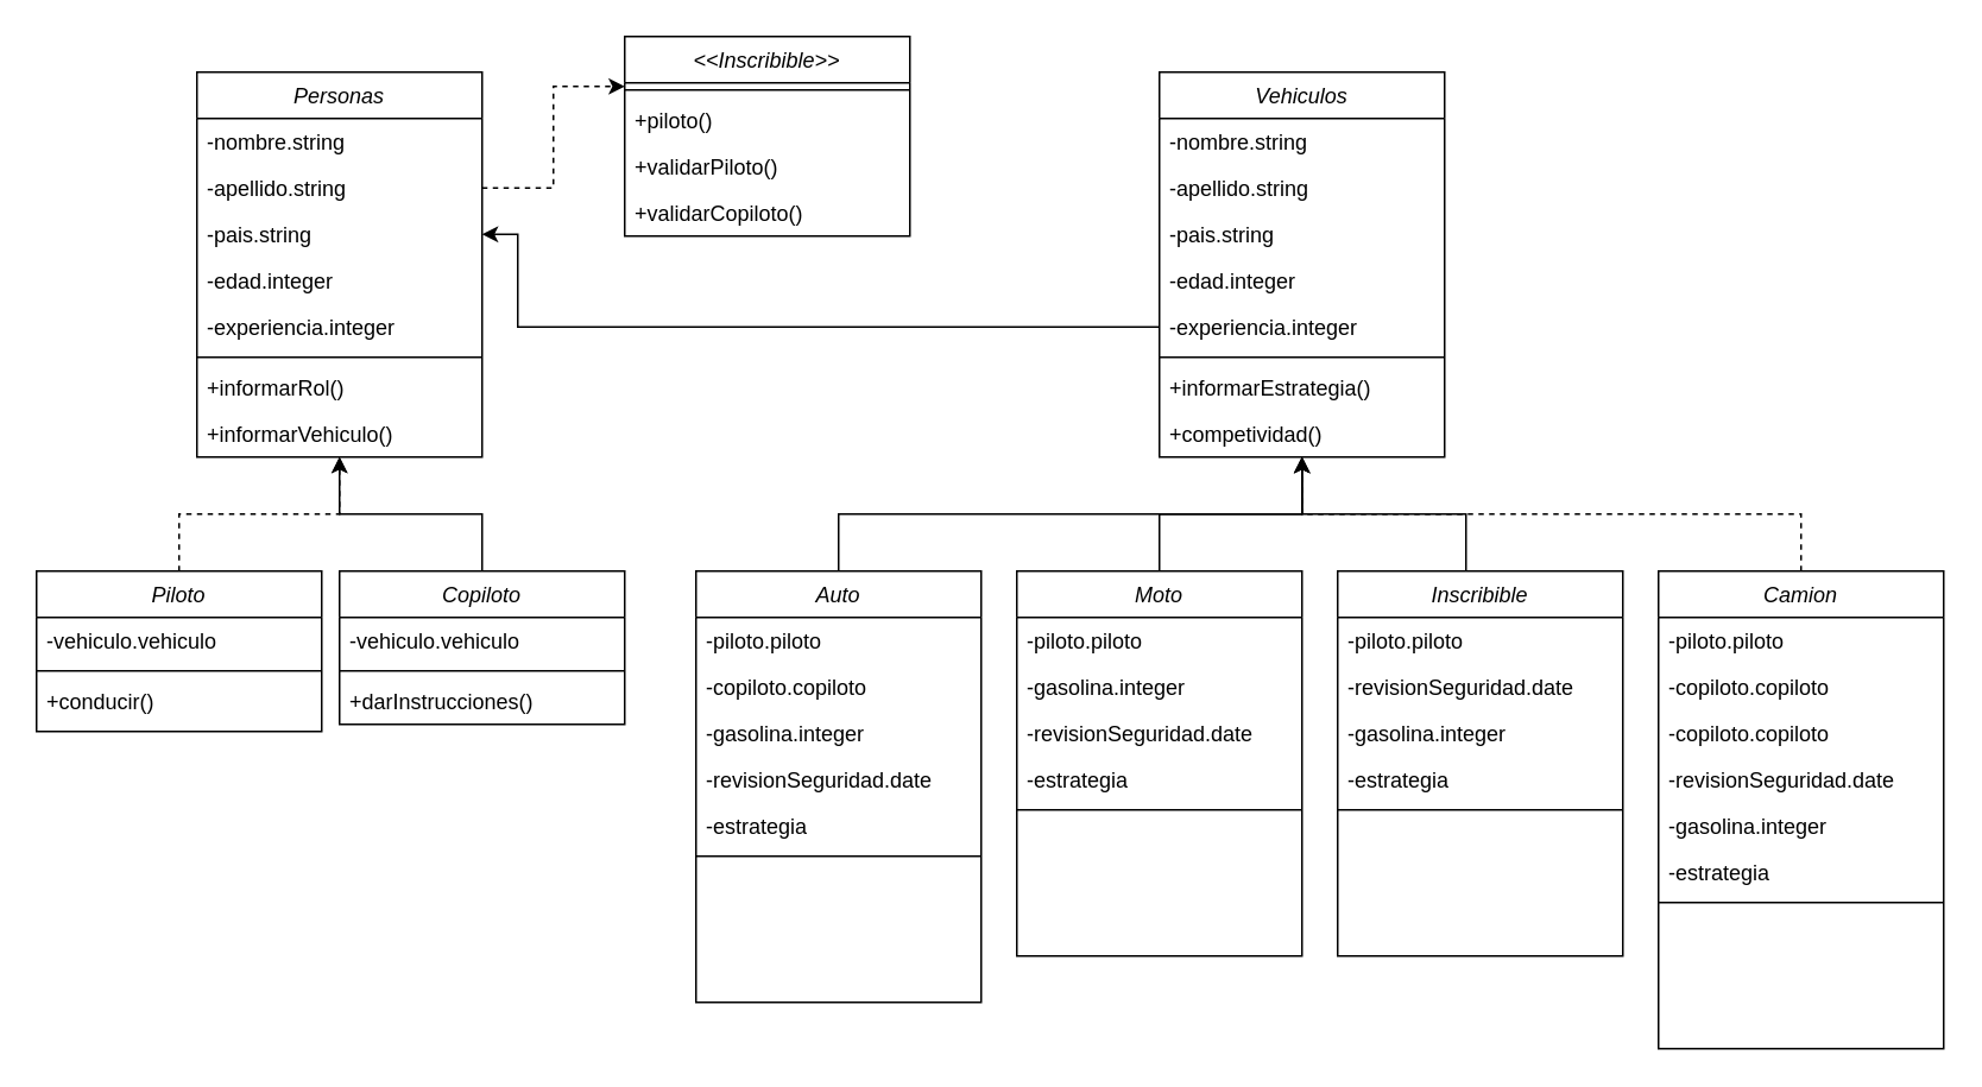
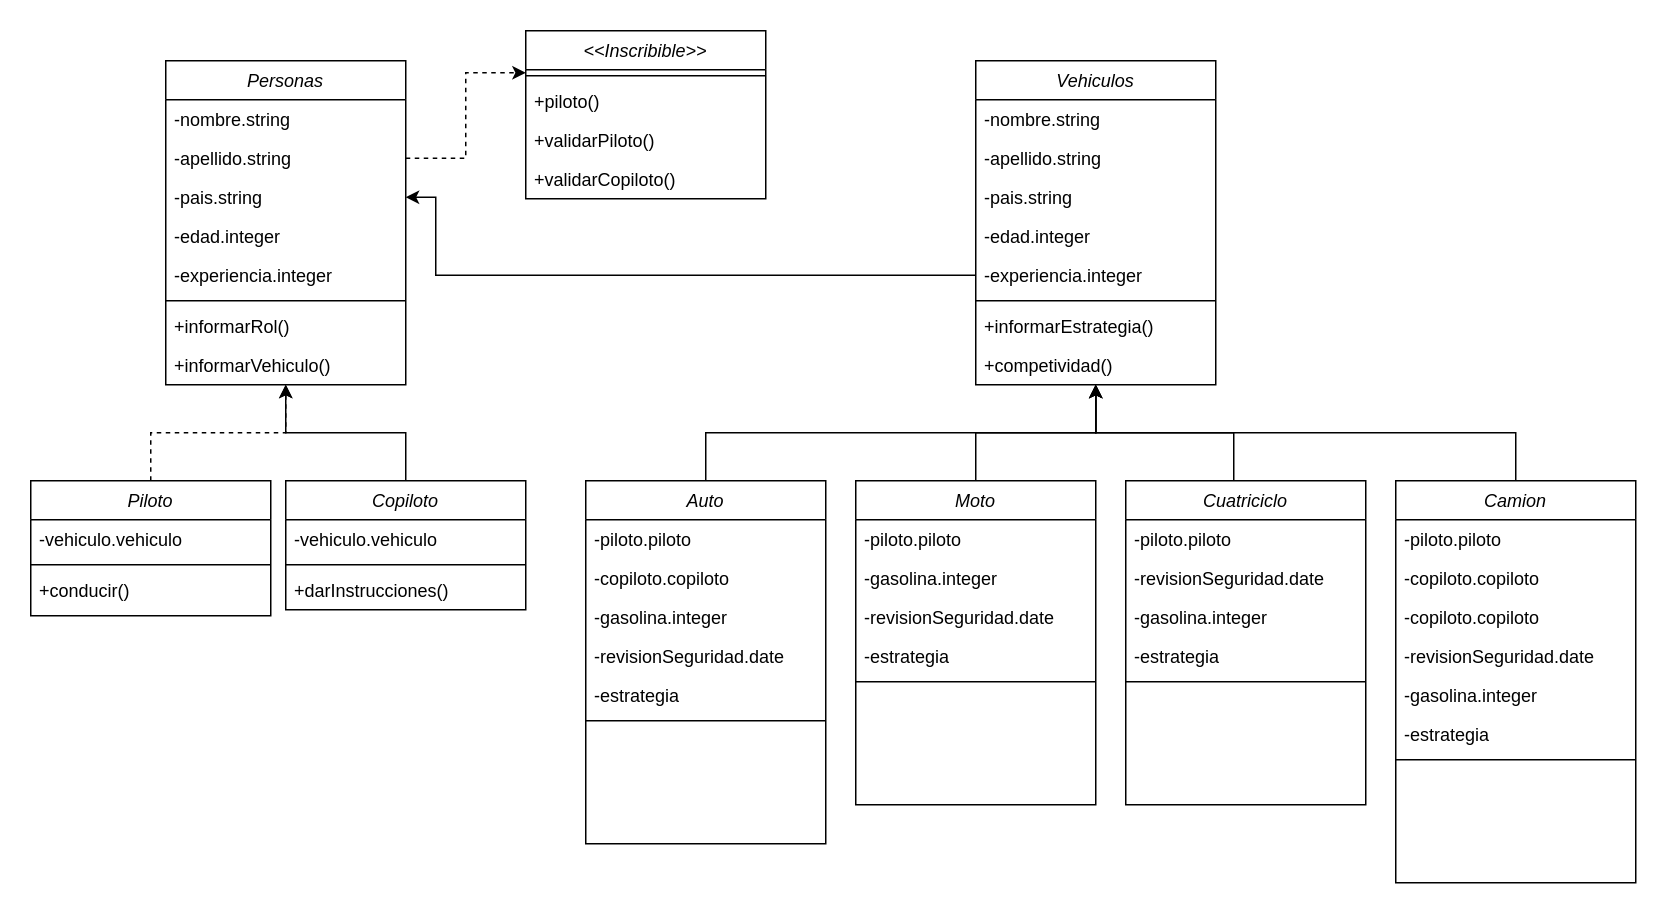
- <mxCell id="49" style="edgeStyle=orthogonalEdgeStyle;rounded=0;orthogonalLoop=1;jettySize=auto;html=1;exitX=0.5;exitY=0;exitDx=0;exitDy=0;entryX=0.5;entryY=1;entryDx=0;entryDy=0;dashed=1;" edge="1" parent="1" source="40" target="53"><mxGeometry relative="1" as="geometry"><mxPoint x="200" y="240" as="targetPoint" /><mxPoint x="280" y="330" as="sourcePoint" /></mxGeometry></mxCell>
+ <mxCell id="49" style="edgeStyle=orthogonalEdgeStyle;rounded=0;orthogonalLoop=1;jettySize=auto;html=1;exitX=0.5;exitY=0;exitDx=0;exitDy=0;entryX=0.5;entryY=1;entryDx=0;entryDy=0;" edge="1" parent="1" source="40" target="53"><mxGeometry relative="1" as="geometry"><mxPoint x="200" y="240" as="targetPoint" /><mxPoint x="280" y="330" as="sourcePoint" /></mxGeometry></mxCell>
- <mxCell id="34" value="Inscribible" style="swimlane;fontStyle=2;align=center;verticalAlign=top;childLayout=stackLayout;horizontal=1;startSize=26;horizontalStack=0;resizeParent=1;resizeLast=0;collapsible=1;marginBottom=0;rounded=0;shadow=0;strokeWidth=1;" vertex="1" parent="1"><mxGeometry x="750" y="320" width="160" height="216" as="geometry"><mxRectangle x="230" y="140" width="160" height="26" as="alternateBounds" /></mxGeometry></mxCell>
+ <mxCell id="34" value="Cuatriciclo" style="swimlane;fontStyle=2;align=center;verticalAlign=top;childLayout=stackLayout;horizontal=1;startSize=26;horizontalStack=0;resizeParent=1;resizeLast=0;collapsible=1;marginBottom=0;rounded=0;shadow=0;strokeWidth=1;" vertex="1" parent="1"><mxGeometry x="750" y="320" width="160" height="216" as="geometry"><mxRectangle x="230" y="140" width="160" height="26" as="alternateBounds" /></mxGeometry></mxCell>
